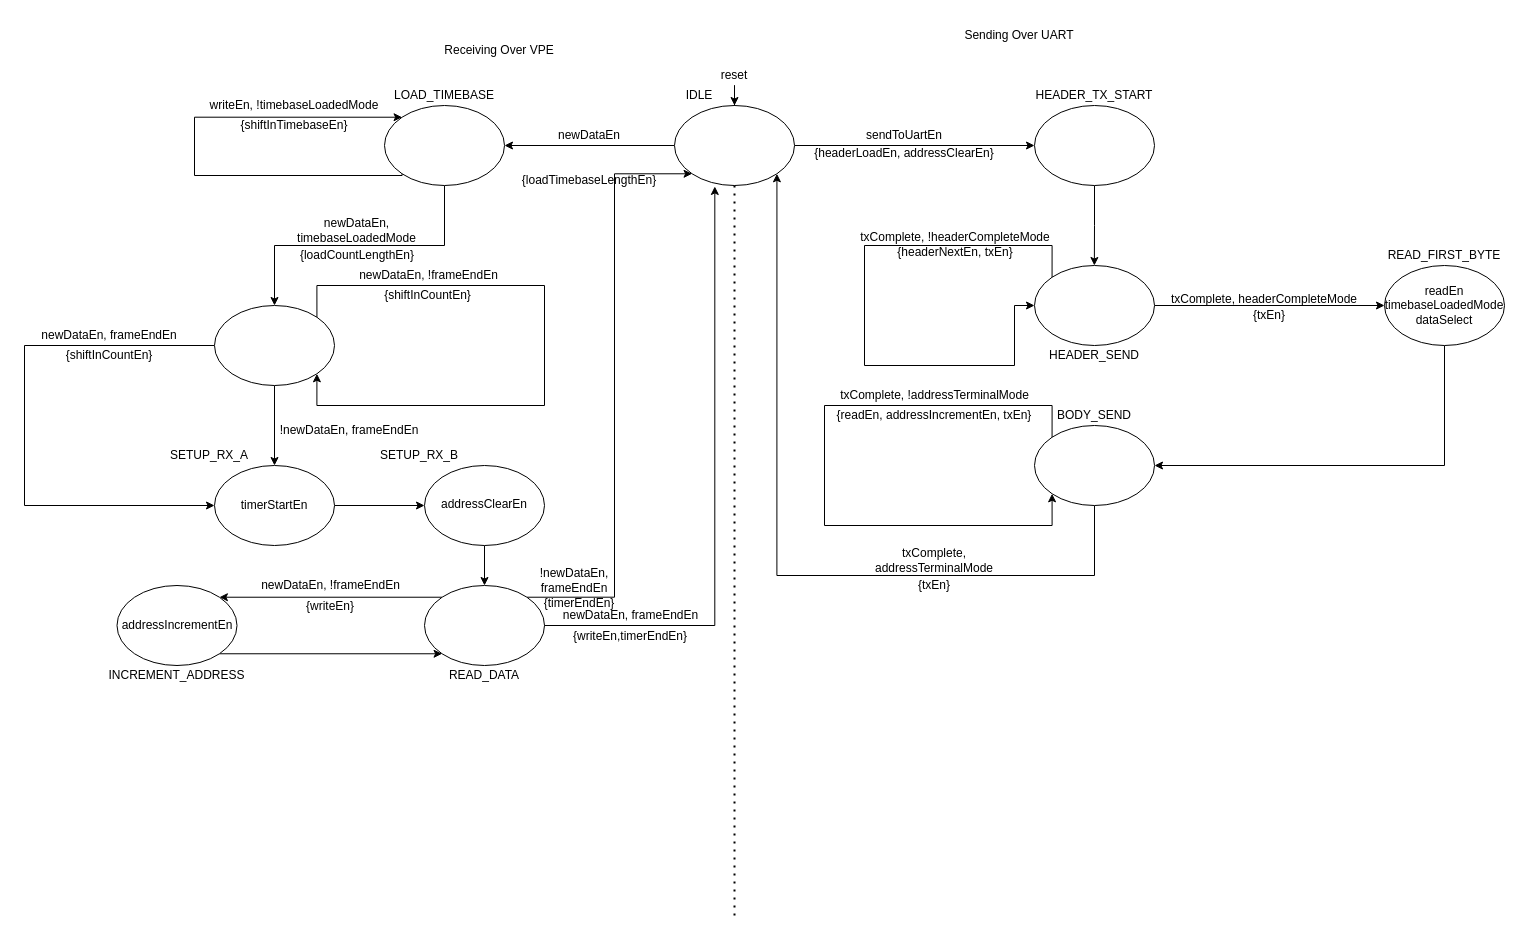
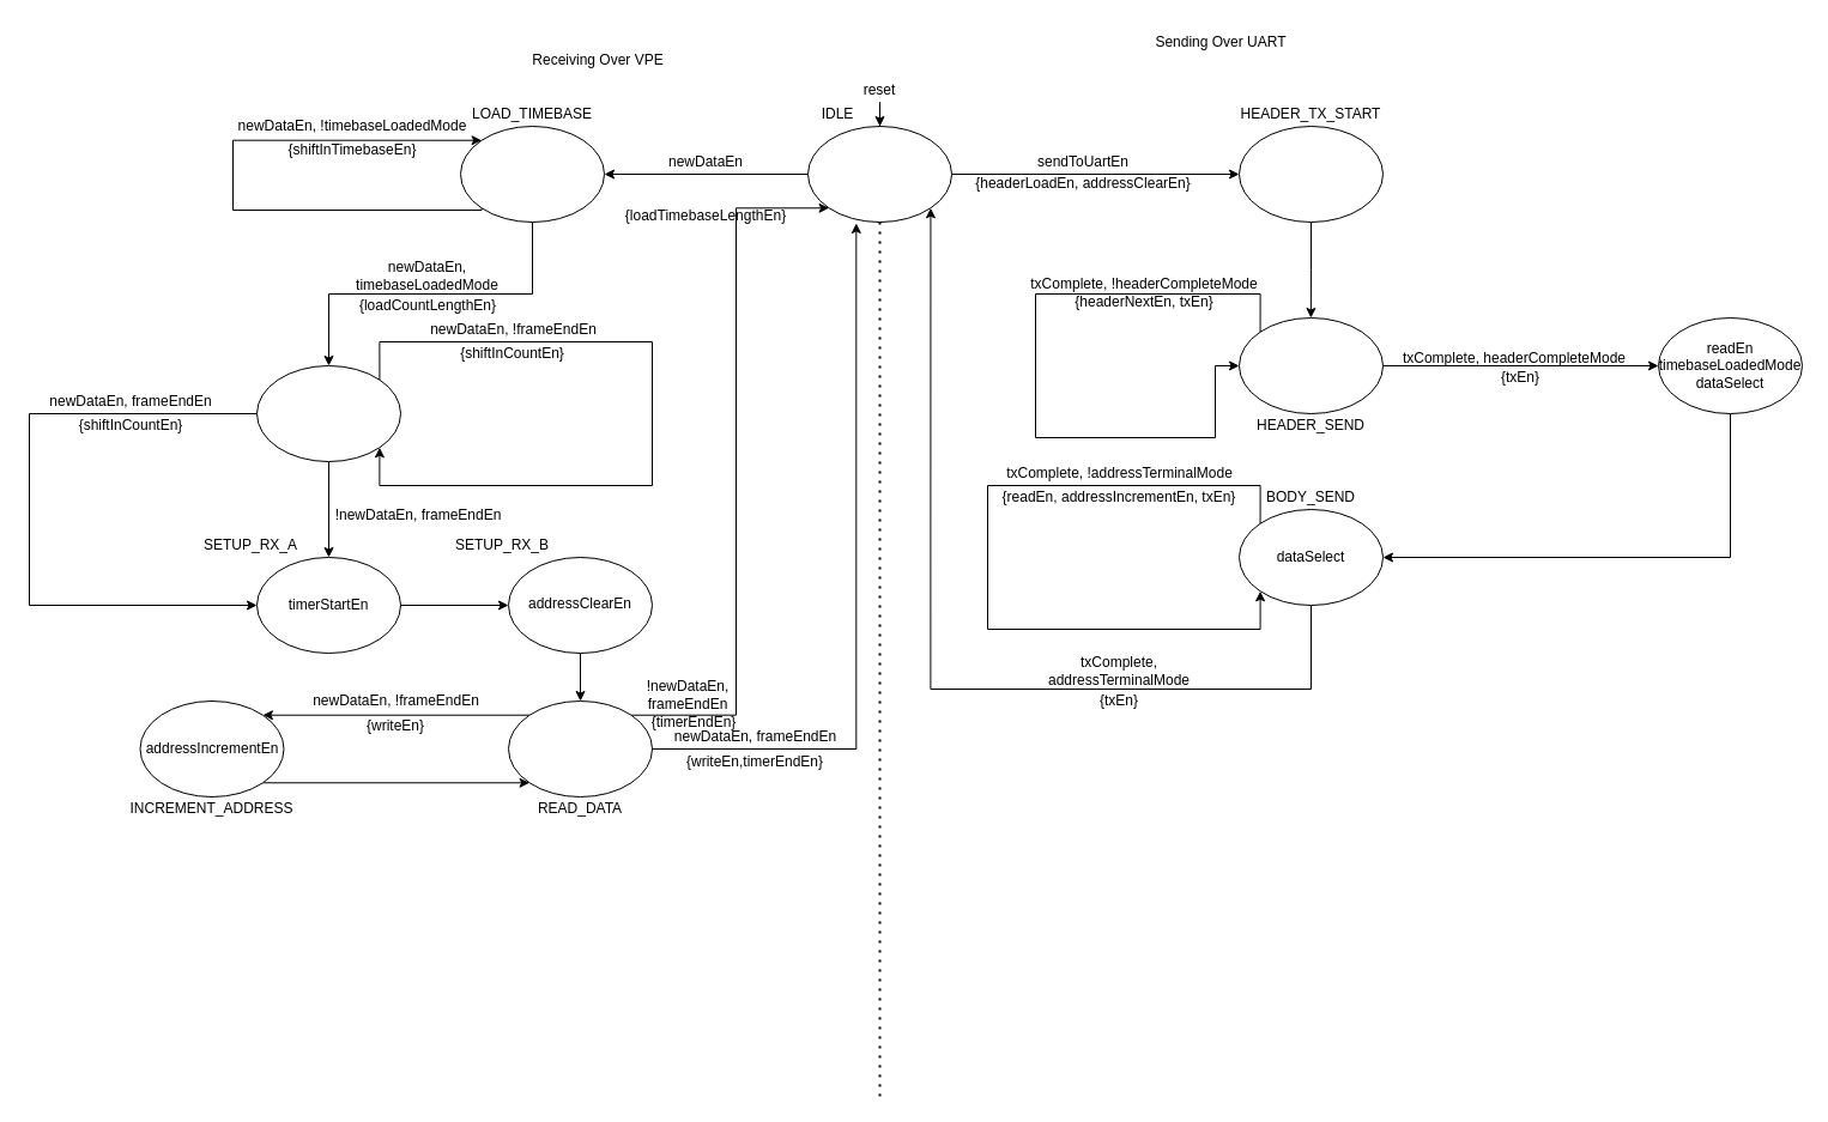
- <mxCell id="16" value="writeEn, !timebaseLoadedMode" style="text;html=1;align=center;verticalAlign=middle;whiteSpace=wrap;rounded=0;" vertex="1" parent="1"><mxGeometry x="194" y="95" width="200" height="20" as="geometry" /></mxCell>
+ <mxCell id="16" value="newDataEn, !timebaseLoadedMode" style="text;html=1;align=center;verticalAlign=middle;whiteSpace=wrap;rounded=0;" vertex="1" parent="1"><mxGeometry x="194" y="95" width="200" height="20" as="geometry" /></mxCell>
- <mxCell id="66" value="READ_FIRST_BYTE" style="text;html=1;align=center;verticalAlign=middle;whiteSpace=wrap;rounded=0;" vertex="1" parent="1"><mxGeometry x="1384" y="245" width="120" height="20" as="geometry" /></mxCell>
+ <mxCell id="70" value="dataSelect" style="text;html=1;align=center;verticalAlign=middle;whiteSpace=wrap;rounded=0;" vertex="1" parent="1"><mxGeometry x="1064" y="457.5" width="60" height="15" as="geometry" /></mxCell>
